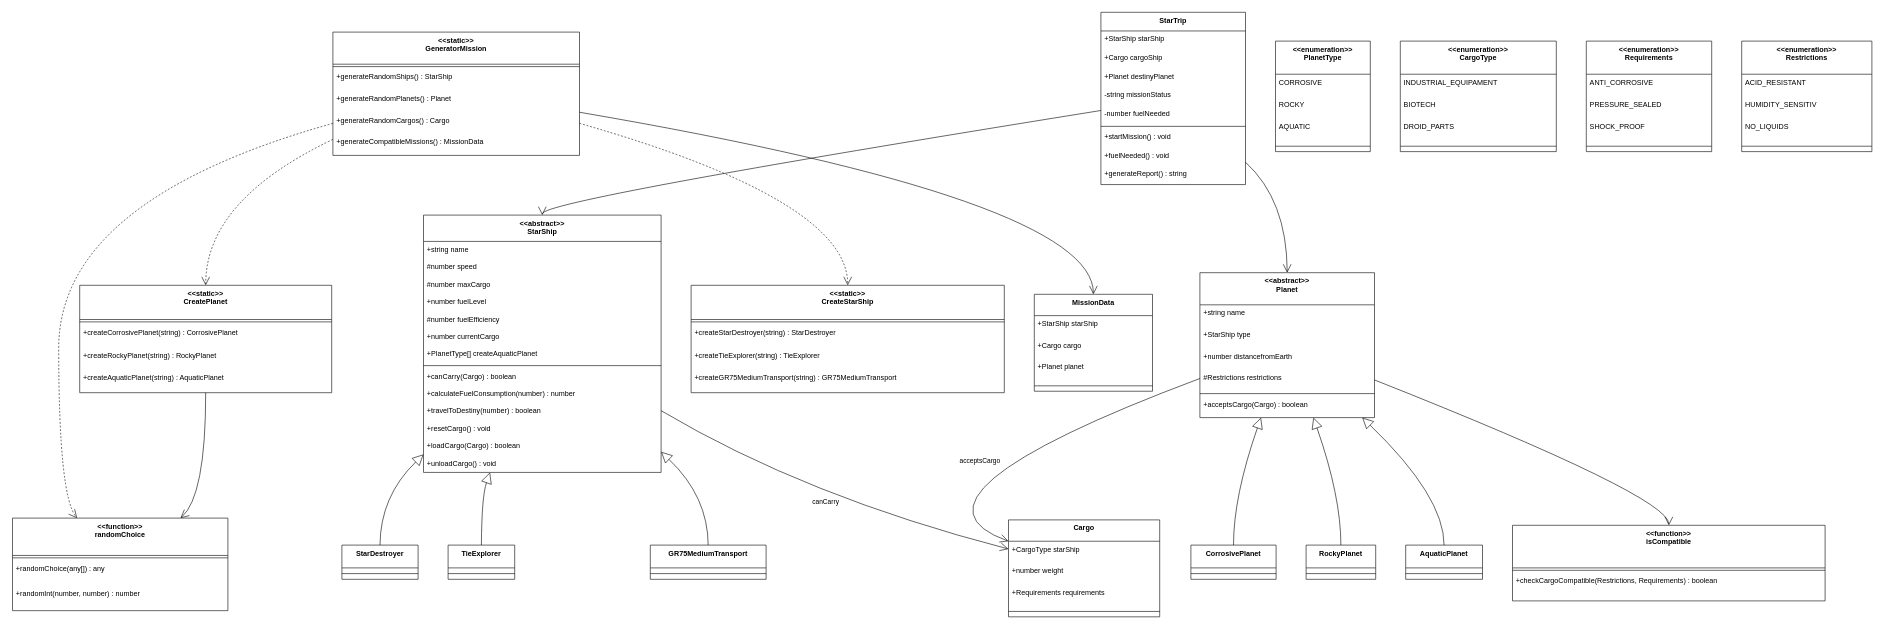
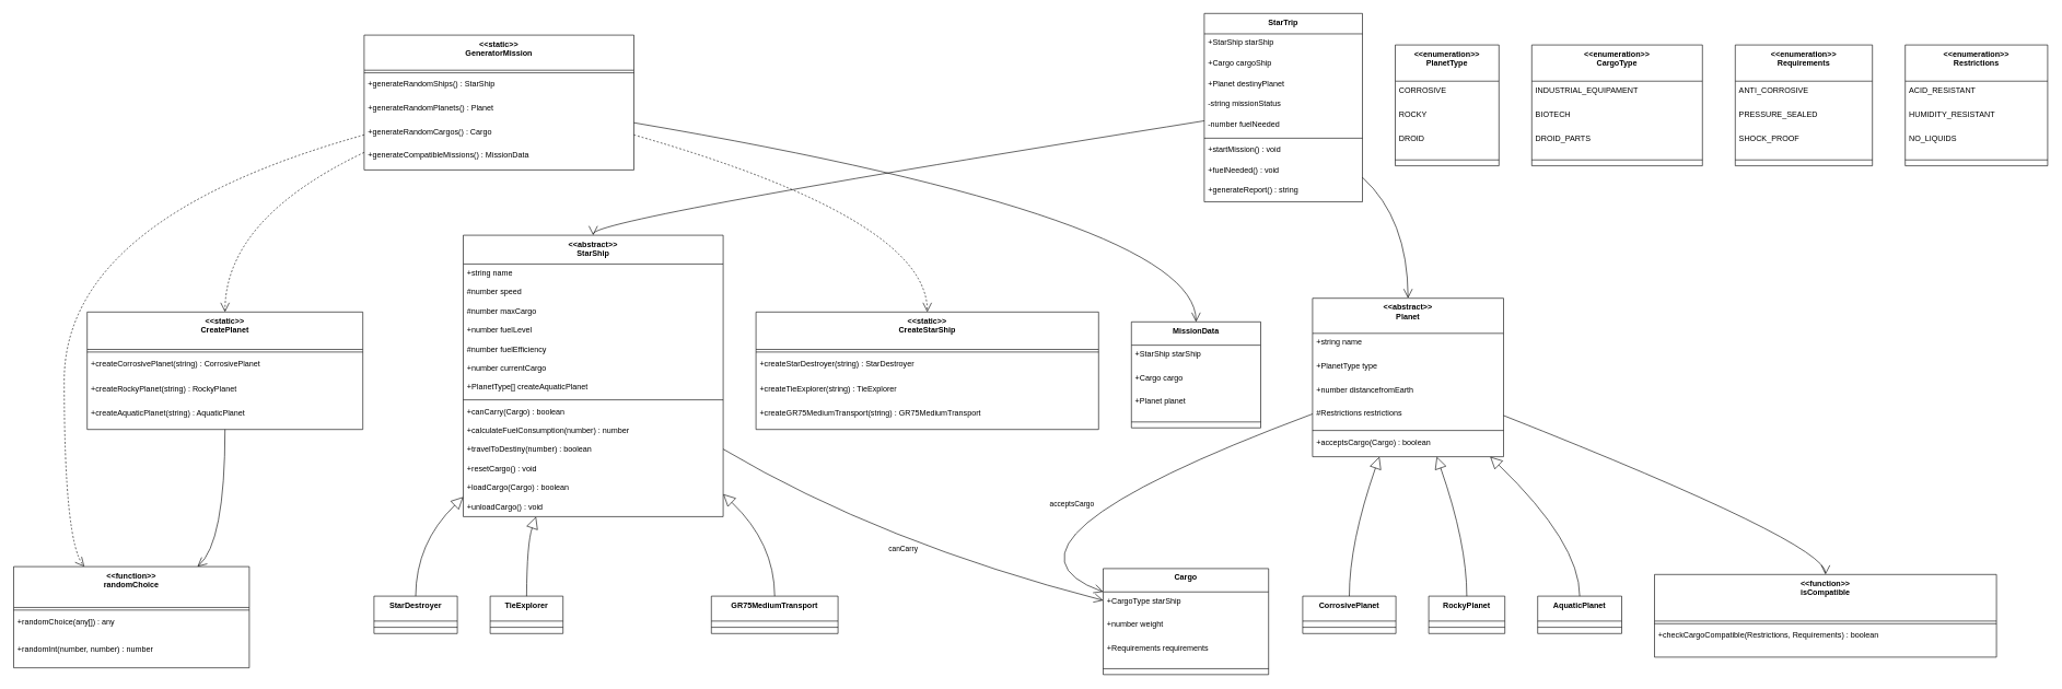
- <mxCell id="79" value="HUMIDITY_SENSITIV" style="text;strokeColor=none;fillColor=none;align=left;verticalAlign=top;spacingLeft=4;spacingRight=4;overflow=hidden;rotatable=0;points=[[0,0.5],[1,0.5]];portConstraint=eastwest;" vertex="1" parent="77"><mxGeometry y="92.2" width="217" height="37" as="geometry" /></mxCell>
+ <mxCell id="79" value="HUMIDITY_RESISTANT" style="text;strokeColor=none;fillColor=none;align=left;verticalAlign=top;spacingLeft=4;spacingRight=4;overflow=hidden;rotatable=0;points=[[0,0.5],[1,0.5]];portConstraint=eastwest;" vertex="1" parent="77"><mxGeometry y="92.2" width="217" height="37" as="geometry" /></mxCell>
- <mxCell id="65" value="AQUATIC" style="text;strokeColor=none;fillColor=none;align=left;verticalAlign=top;spacingLeft=4;spacingRight=4;overflow=hidden;rotatable=0;points=[[0,0.5],[1,0.5]];portConstraint=eastwest;" vertex="1" parent="62"><mxGeometry y="129.2" width="158" height="37" as="geometry" /></mxCell>
+ <mxCell id="65" value="DROID" style="text;strokeColor=none;fillColor=none;align=left;verticalAlign=top;spacingLeft=4;spacingRight=4;overflow=hidden;rotatable=0;points=[[0,0.5],[1,0.5]];portConstraint=eastwest;" vertex="1" parent="62"><mxGeometry y="129.2" width="158" height="37" as="geometry" /></mxCell>
- <mxCell id="4" value="+StarShip type" style="text;strokeColor=none;fillColor=none;align=left;verticalAlign=top;spacingLeft=4;spacingRight=4;overflow=hidden;rotatable=0;points=[[0,0.5],[1,0.5]];portConstraint=eastwest;" vertex="1" parent="2"><mxGeometry y="89.538" width="291" height="36" as="geometry" /></mxCell>
+ <mxCell id="4" value="+PlanetType type" style="text;strokeColor=none;fillColor=none;align=left;verticalAlign=top;spacingLeft=4;spacingRight=4;overflow=hidden;rotatable=0;points=[[0,0.5],[1,0.5]];portConstraint=eastwest;" vertex="1" parent="2"><mxGeometry y="89.538" width="291" height="36" as="geometry" /></mxCell>
